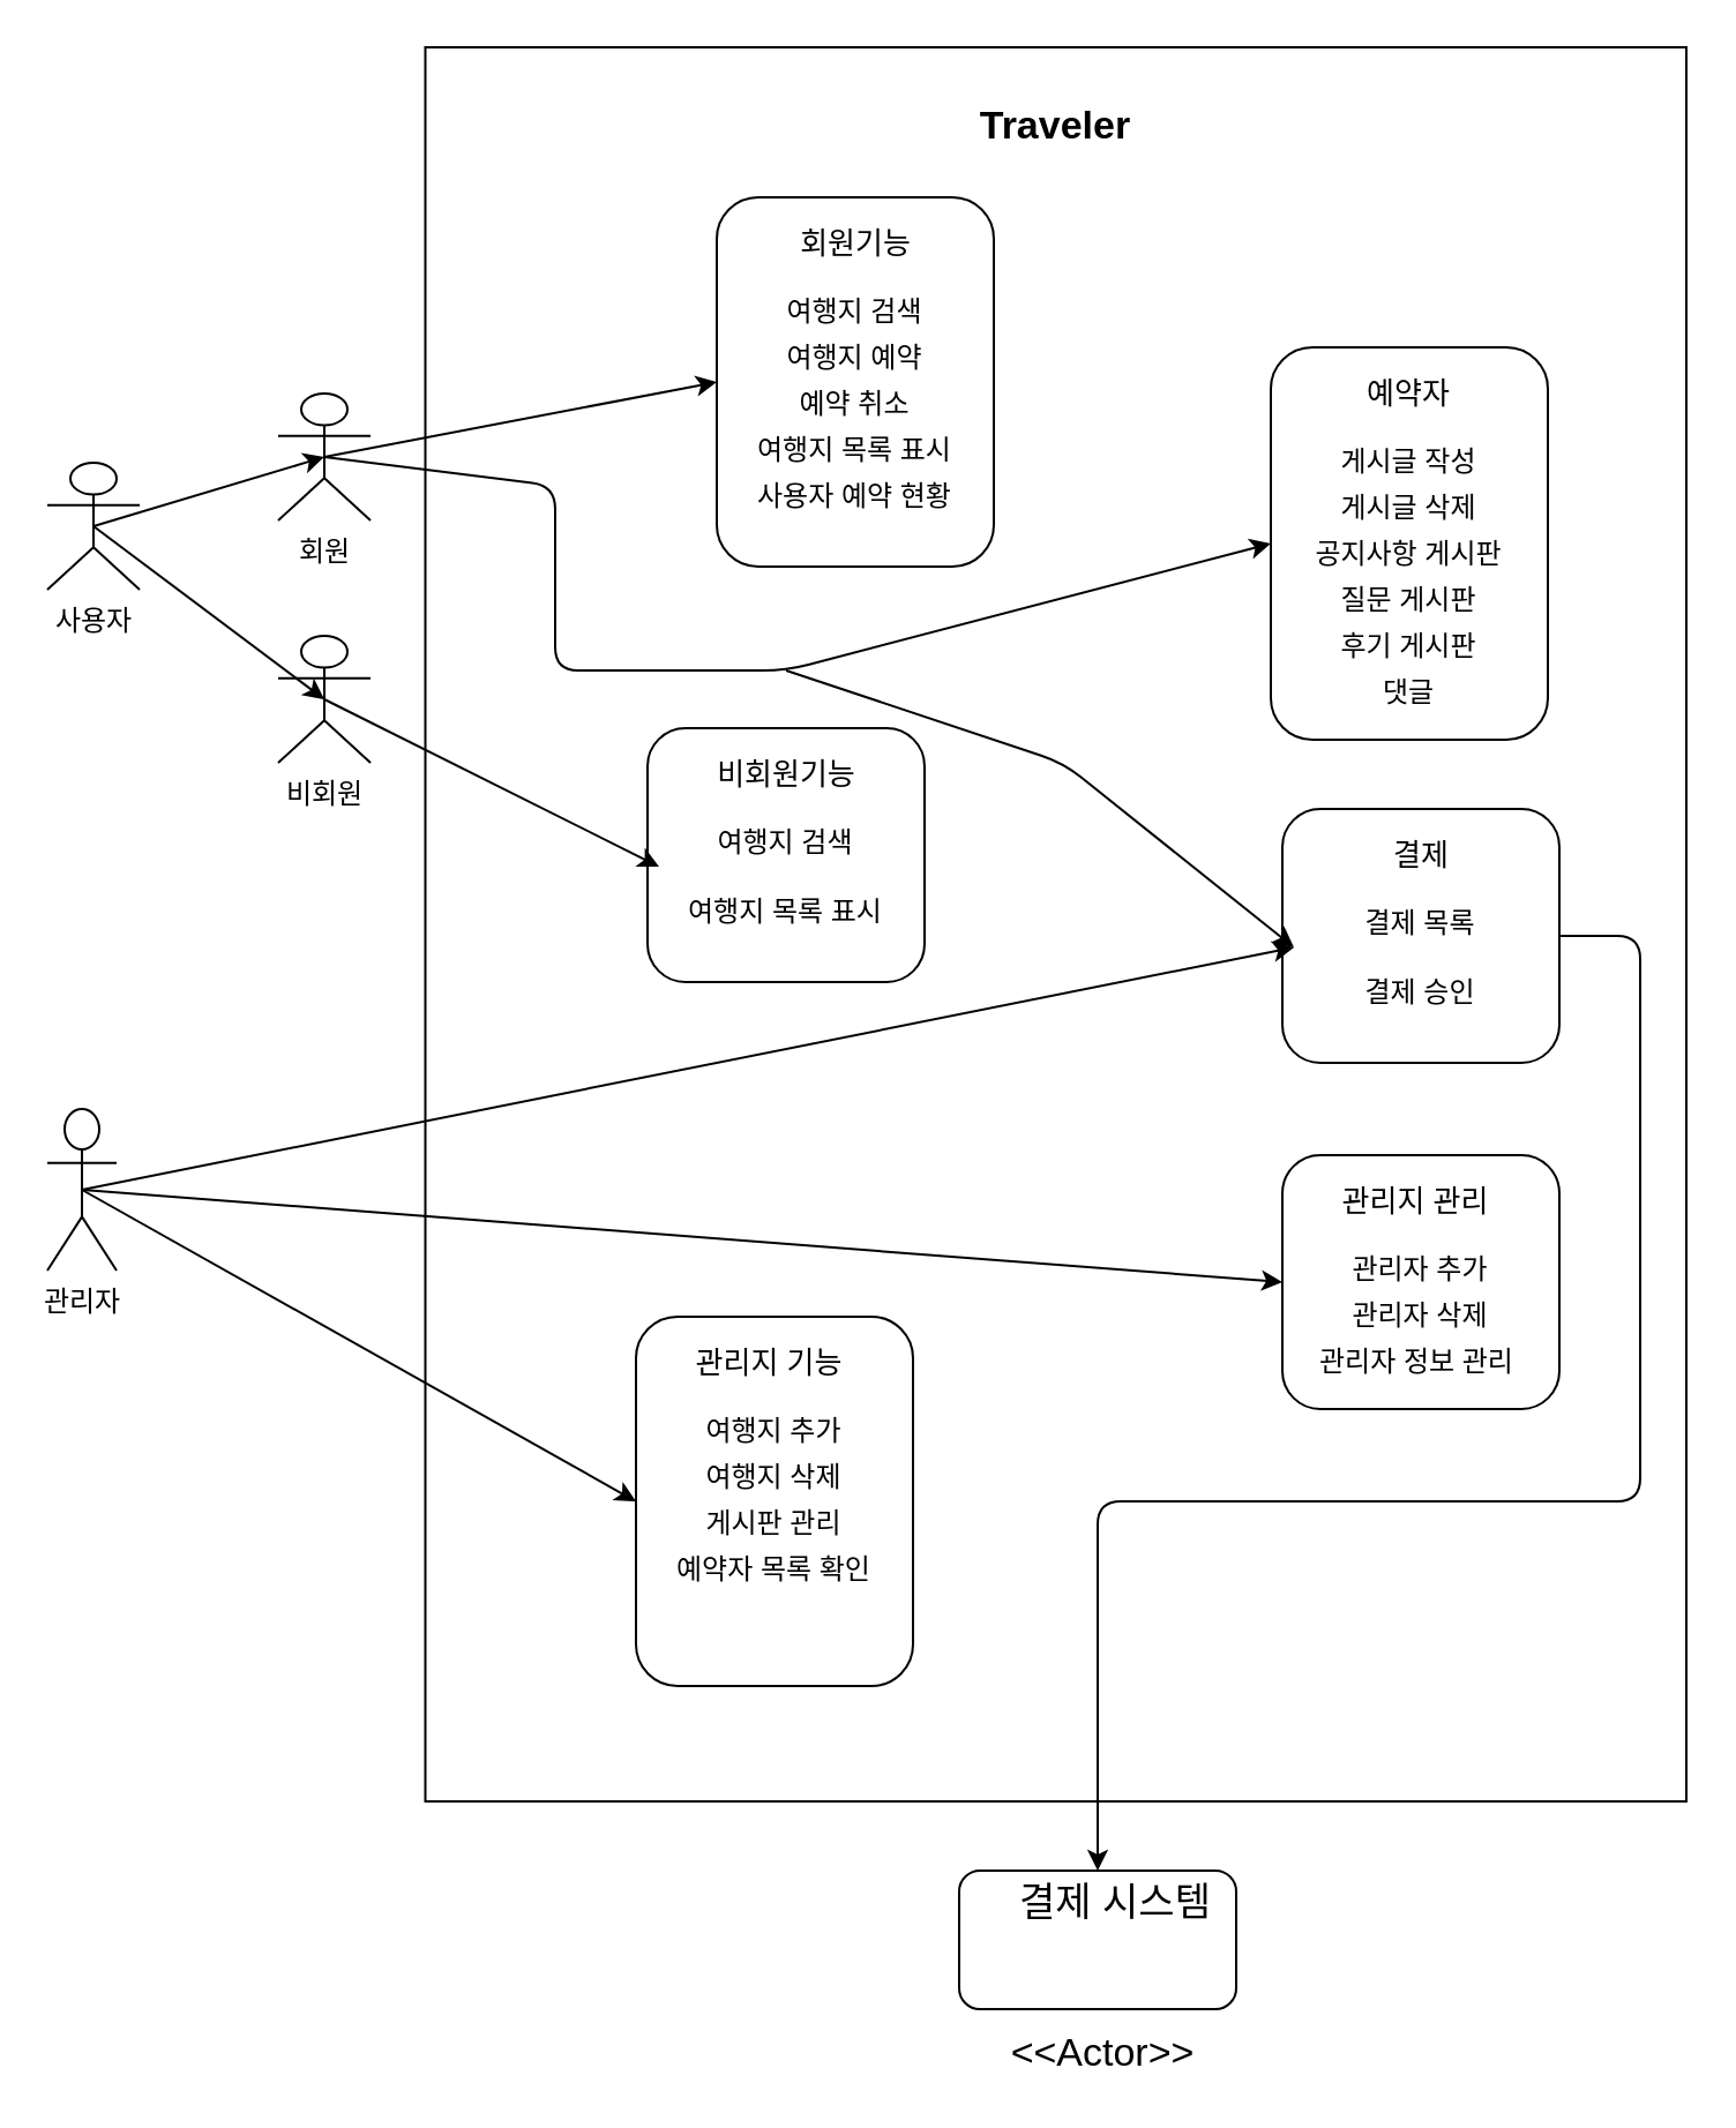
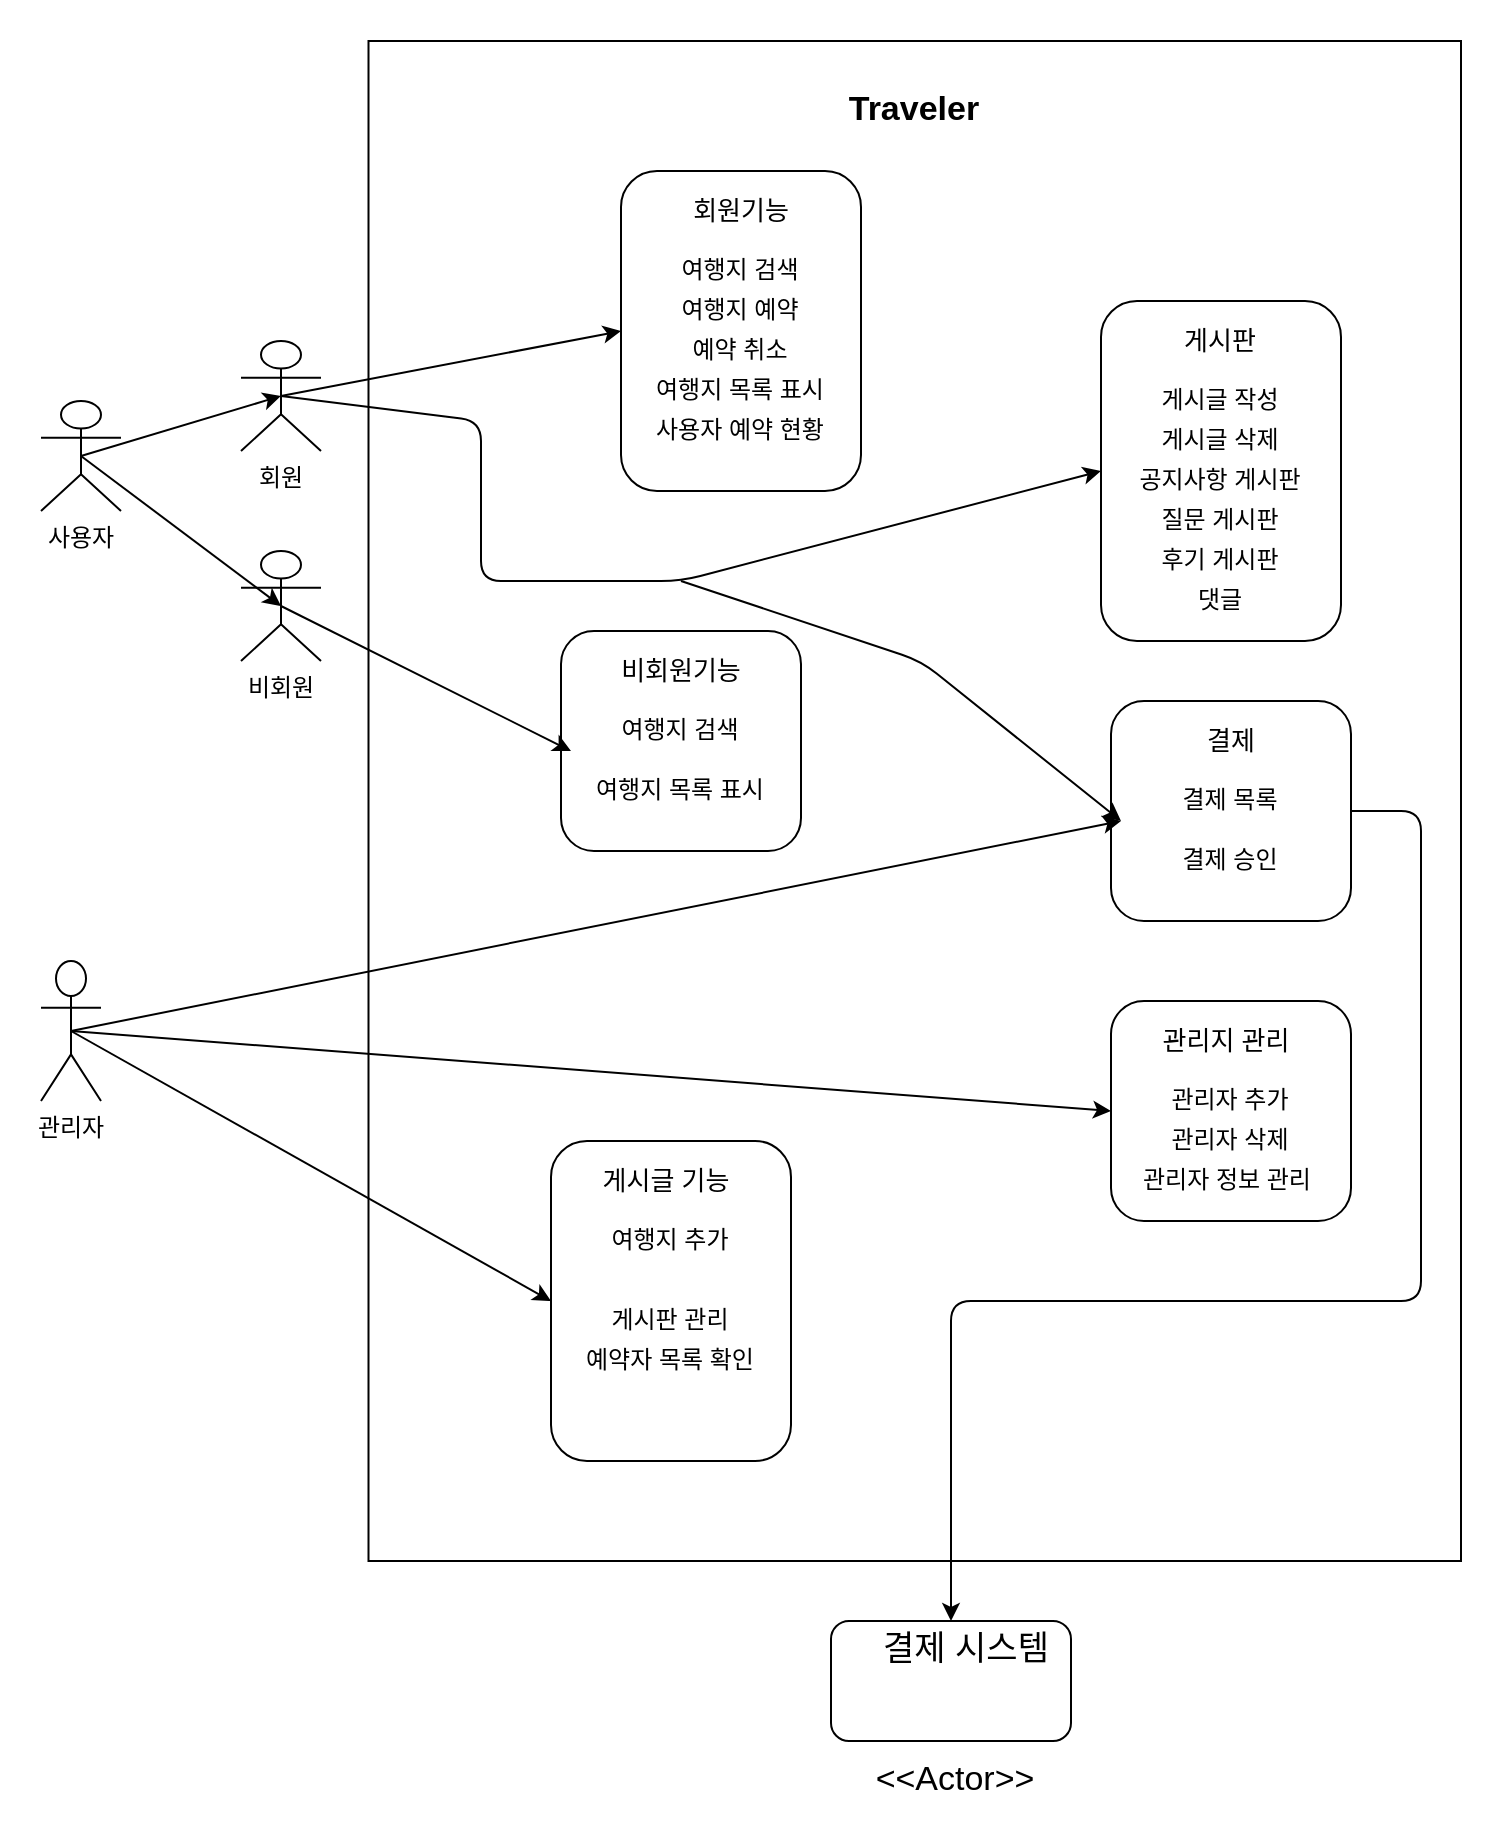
- <mxCell id="16" value="예약자" style="text;html=1;strokeColor=none;fillColor=none;align=center;verticalAlign=middle;whiteSpace=wrap;rounded=0;fontFamily=Helvetica;fontSize=13;" vertex="1" parent="1"><mxGeometry x="585" y="160" width="50" height="20" as="geometry" /></mxCell>
+ <mxCell id="16" value="게시판" style="text;html=1;strokeColor=none;fillColor=none;align=center;verticalAlign=middle;whiteSpace=wrap;rounded=0;fontFamily=Helvetica;fontSize=13;" vertex="1" parent="1"><mxGeometry x="585" y="160" width="50" height="20" as="geometry" /></mxCell>
- <mxCell id="38" value="관리지 기능" style="text;html=1;strokeColor=none;fillColor=none;align=center;verticalAlign=middle;whiteSpace=wrap;rounded=0;fontFamily=Helvetica;fontSize=13;" vertex="1" parent="1"><mxGeometry x="291.25" y="580" width="83.75" height="20" as="geometry" /></mxCell>
+ <mxCell id="38" value="게시글 기능" style="text;html=1;strokeColor=none;fillColor=none;align=center;verticalAlign=middle;whiteSpace=wrap;rounded=0;fontFamily=Helvetica;fontSize=13;" vertex="1" parent="1"><mxGeometry x="291.25" y="580" width="83.75" height="20" as="geometry" /></mxCell>
- <mxCell id="35" value="여행지 삭제" style="text;html=1;strokeColor=none;fillColor=none;align=center;verticalAlign=middle;whiteSpace=wrap;rounded=0;fontFamily=Helvetica;fontSize=12;" vertex="1" parent="1"><mxGeometry x="295" y="630" width="80" height="20" as="geometry" /></mxCell>
